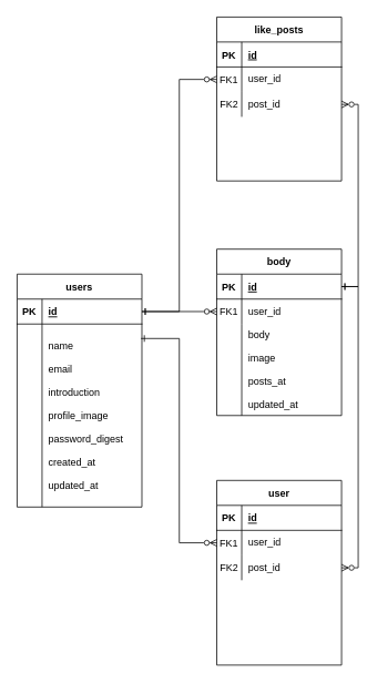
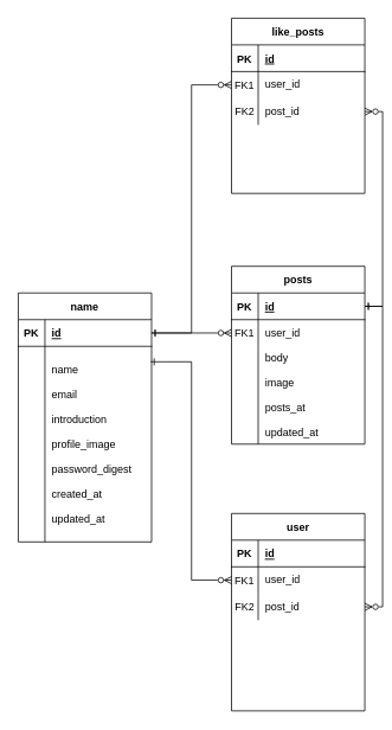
- <mxCell id="9" value="body" style="shape=table;startSize=30;container=1;collapsible=1;childLayout=tableLayout;fixedRows=1;rowLines=0;fontStyle=1;align=center;resizeLast=1;" vertex="1" parent="1"><mxGeometry x="260" y="299" width="150" height="200" as="geometry"><mxRectangle x="100" y="180" width="100" height="30" as="alternateBounds" /></mxGeometry></mxCell>
+ <mxCell id="9" value="posts" style="shape=table;startSize=30;container=1;collapsible=1;childLayout=tableLayout;fixedRows=1;rowLines=0;fontStyle=1;align=center;resizeLast=1;" vertex="1" parent="1"><mxGeometry x="260" y="299" width="150" height="200" as="geometry"><mxRectangle x="100" y="180" width="100" height="30" as="alternateBounds" /></mxGeometry></mxCell>
- <mxCell id="2" value="users" style="shape=table;startSize=30;container=1;collapsible=1;childLayout=tableLayout;fixedRows=1;rowLines=0;fontStyle=1;align=center;resizeLast=1;" parent="1" vertex="1"><mxGeometry x="20" y="329" width="150" height="280" as="geometry"><mxRectangle x="100" y="180" width="100" height="30" as="alternateBounds" /></mxGeometry></mxCell>
+ <mxCell id="2" value="name" style="shape=table;startSize=30;container=1;collapsible=1;childLayout=tableLayout;fixedRows=1;rowLines=0;fontStyle=1;align=center;resizeLast=1;" parent="1" vertex="1"><mxGeometry x="20" y="329" width="150" height="280" as="geometry"><mxRectangle x="100" y="180" width="100" height="30" as="alternateBounds" /></mxGeometry></mxCell>
